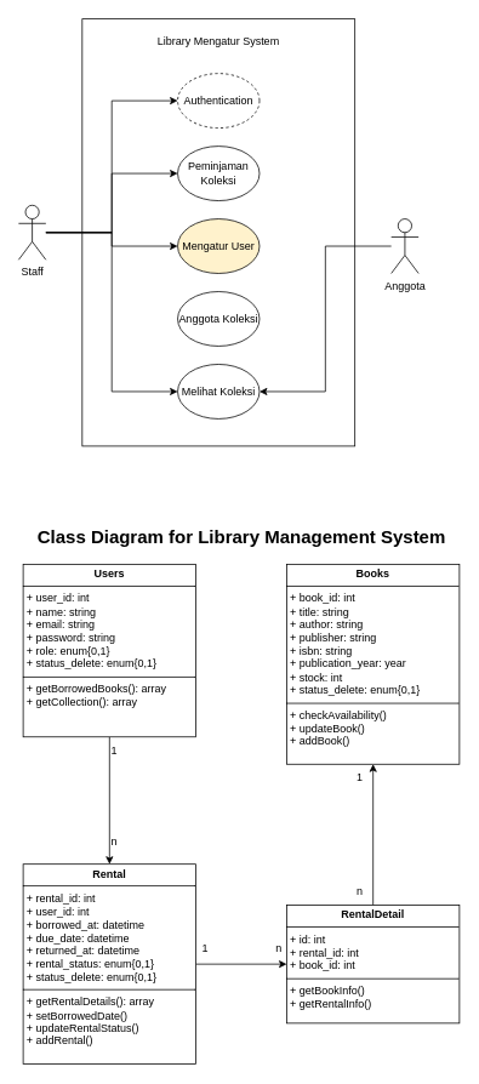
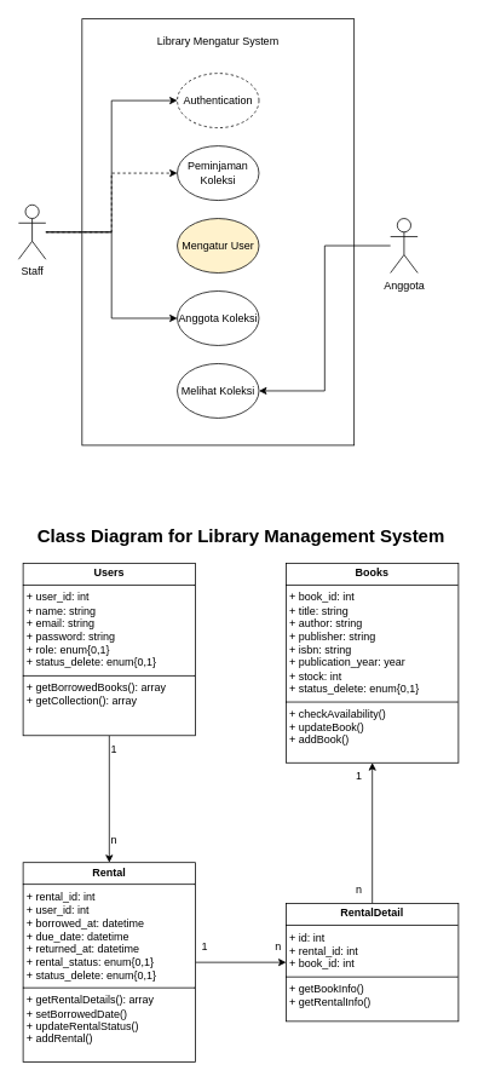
- <mxCell id="4" style="edgeStyle=orthogonalEdgeStyle;rounded=0;orthogonalLoop=1;jettySize=auto;html=1;entryX=0;entryY=0.5;entryDx=0;entryDy=0;" edge="1" parent="1" source="7" target="12"><mxGeometry relative="1" as="geometry" /></mxCell>
+ <mxCell id="4" style="edgeStyle=orthogonalEdgeStyle;rounded=0;orthogonalLoop=1;jettySize=auto;html=1;entryX=0;entryY=0.5;entryDx=0;entryDy=0;dashed=1;" edge="1" parent="1" source="7" target="12"><mxGeometry relative="1" as="geometry" /></mxCell>
- <mxCell id="5" style="edgeStyle=orthogonalEdgeStyle;rounded=0;orthogonalLoop=1;jettySize=auto;html=1;" edge="1" parent="1" source="7" target="13"><mxGeometry relative="1" as="geometry" /></mxCell>
+ <mxCell id="5" style="edgeStyle=orthogonalEdgeStyle;rounded=0;orthogonalLoop=1;jettySize=auto;html=1;entryX=0;entryY=0.5;entryDx=0;entryDy=0;" edge="1" parent="1" source="7" target="14"><mxGeometry relative="1" as="geometry" /></mxCell>
- <mxCell id="6" style="edgeStyle=orthogonalEdgeStyle;rounded=0;orthogonalLoop=1;jettySize=auto;html=1;entryX=0;entryY=0.5;entryDx=0;entryDy=0;" edge="1" parent="1" source="7" target="15"><mxGeometry relative="1" as="geometry" /></mxCell>
